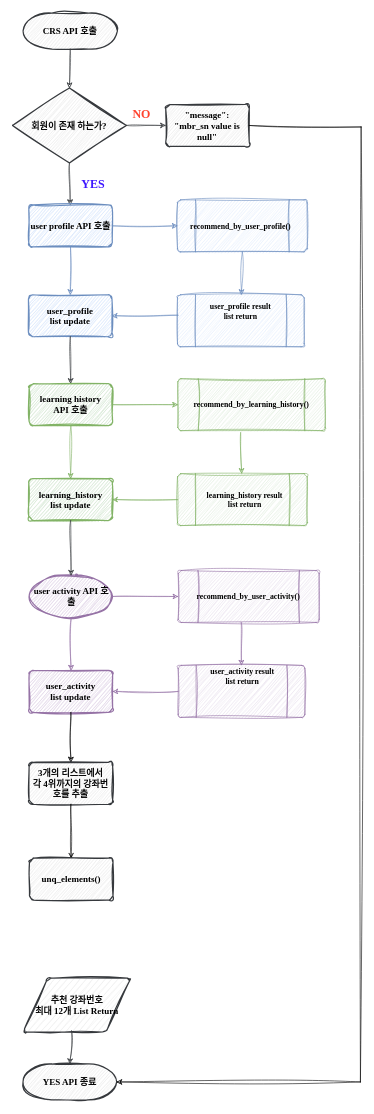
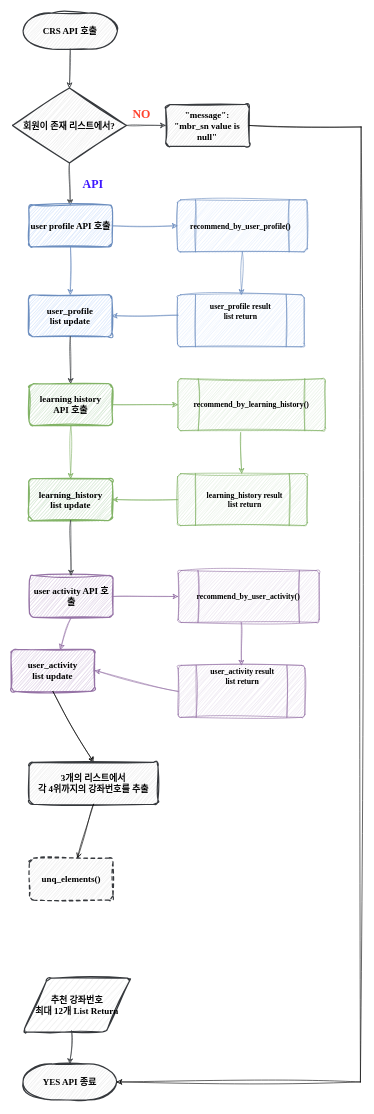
- <mxCell id="4" value="회원이 존재 하는가?" style="strokeWidth=2;html=1;shape=mxgraph.flowchart.decision;whiteSpace=wrap;sketch=1;hachureGap=4;jiggle=2;curveFitting=1;fontFamily=나눔손글씨 부장님 눈치체;fillColor=#eeeeee;strokeColor=#36393d;fontSize=15;fontStyle=1" vertex="1" parent="1"><mxGeometry x="20.44" y="145" width="190" height="125" as="geometry" /></mxCell>
+ <mxCell id="4" value="회원이 존재 리스트에서?" style="strokeWidth=2;html=1;shape=mxgraph.flowchart.decision;whiteSpace=wrap;sketch=1;hachureGap=4;jiggle=2;curveFitting=1;fontFamily=나눔손글씨 부장님 눈치체;fillColor=#eeeeee;strokeColor=#36393d;fontSize=15;fontStyle=1" vertex="1" parent="1"><mxGeometry x="20.44" y="145" width="190" height="125" as="geometry" /></mxCell>
- <mxCell id="7" value="YES" style="text;html=1;align=center;verticalAlign=middle;whiteSpace=wrap;rounded=0;fontFamily=나눔손글씨 부장님 눈치체;fontSize=20;fillColor=none;fontStyle=1;fontColor=#3E17FF;" vertex="1" parent="1"><mxGeometry x="125.13" y="290" width="60" height="30" as="geometry" /></mxCell>
+ <mxCell id="7" value="API" style="text;html=1;align=center;verticalAlign=middle;whiteSpace=wrap;rounded=0;fontFamily=나눔손글씨 부장님 눈치체;fontSize=20;fillColor=none;fontStyle=1;fontColor=#3E17FF;" vertex="1" parent="1"><mxGeometry x="125.13" y="290" width="60" height="30" as="geometry" /></mxCell>
- <mxCell id="36" value="user activity API 호출" style="ellipse;whiteSpace=wrap;html=1;absoluteArcSize=1;arcSize=14;strokeWidth=2;sketch=1;hachureGap=4;jiggle=2;curveFitting=1;fontFamily=나눔손글씨 부장님 눈치체;fillColor=#e1d5e7;strokeColor=#9673a6;fontSize=15;fontStyle=1;" vertex="1" parent="1"><mxGeometry x="48.66" y="958.37" width="139.38" height="70" as="geometry" /></mxCell>
+ <mxCell id="36" value="user activity API 호출" style="rounded=1;whiteSpace=wrap;html=1;absoluteArcSize=1;arcSize=14;strokeWidth=2;sketch=1;hachureGap=4;jiggle=2;curveFitting=1;fontFamily=나눔손글씨 부장님 눈치체;fillColor=#e1d5e7;strokeColor=#9673a6;fontSize=15;fontStyle=1" vertex="1" parent="1"><mxGeometry x="48.66" y="958.37" width="139.38" height="70" as="geometry" /></mxCell>
- <mxCell id="42" value="&lt;div style=&quot;font-size: 15px;&quot;&gt;user_&lt;span style=&quot;background-color: initial;&quot;&gt;activity&lt;/span&gt;&lt;/div&gt;&lt;div style=&quot;font-size: 15px;&quot;&gt;list update&lt;/div&gt;" style="rounded=1;whiteSpace=wrap;html=1;absoluteArcSize=1;arcSize=14;strokeWidth=2;sketch=1;hachureGap=4;jiggle=2;curveFitting=1;fontFamily=나눔손글씨 부장님 눈치체;fillColor=#e1d5e7;strokeColor=#9673a6;fontSize=15;fontStyle=1" vertex="1" parent="1"><mxGeometry x="48.08" y="1116.73" width="139.38" height="70" as="geometry" /></mxCell>
+ <mxCell id="42" value="&lt;div style=&quot;font-size: 15px;&quot;&gt;user_&lt;span style=&quot;background-color: initial;&quot;&gt;activity&lt;/span&gt;&lt;/div&gt;&lt;div style=&quot;font-size: 15px;&quot;&gt;list update&lt;/div&gt;" style="rounded=1;whiteSpace=wrap;html=1;absoluteArcSize=1;arcSize=14;strokeWidth=2;sketch=1;hachureGap=4;jiggle=2;curveFitting=1;fontFamily=나눔손글씨 부장님 눈치체;fillColor=#e1d5e7;strokeColor=#9673a6;fontSize=15;fontStyle=1" vertex="1" parent="1"><mxGeometry x="18.08" y="1081.73" width="139.38" height="70" as="geometry" /></mxCell>
- <mxCell id="46" value="3개의 리스트에서&lt;div&gt;각 4위까지의 강좌번호를 추출&lt;/div&gt;" style="rounded=1;whiteSpace=wrap;html=1;absoluteArcSize=1;arcSize=14;strokeWidth=2;sketch=1;hachureGap=4;jiggle=2;curveFitting=1;fontFamily=나눔손글씨 부장님 눈치체;fillColor=#eeeeee;strokeColor=#36393d;fontSize=15;fontStyle=1" vertex="1" parent="1"><mxGeometry x="48.08" y="1270" width="139.38" height="70" as="geometry" /></mxCell>
+ <mxCell id="46" value="3개의 리스트에서&lt;div&gt;각 4위까지의 강좌번호를 추출&lt;/div&gt;" style="rounded=1;whiteSpace=wrap;html=1;absoluteArcSize=1;arcSize=14;strokeWidth=2;sketch=1;hachureGap=4;jiggle=2;curveFitting=1;fontFamily=나눔손글씨 부장님 눈치체;fillColor=#eeeeee;strokeColor=#36393d;fontSize=15;fontStyle=1" vertex="1" parent="1"><mxGeometry x="48.08" y="1270" width="215" height="70" as="geometry" /></mxCell>
- <mxCell id="48" value="unq_elements()" style="rounded=1;whiteSpace=wrap;html=1;absoluteArcSize=1;arcSize=14;strokeWidth=2;sketch=1;hachureGap=4;jiggle=2;curveFitting=1;fontFamily=나눔손글씨 부장님 눈치체;fillColor=#eeeeee;strokeColor=#36393d;fontSize=15;fontStyle=1" vertex="1" parent="1"><mxGeometry x="48.66" y="1430" width="139.38" height="70" as="geometry" /></mxCell>
+ <mxCell id="48" value="unq_elements()" style="rounded=1;whiteSpace=wrap;html=1;absoluteArcSize=1;arcSize=14;strokeWidth=2;sketch=1;hachureGap=4;jiggle=2;curveFitting=1;fontFamily=나눔손글씨 부장님 눈치체;fillColor=#eeeeee;strokeColor=#36393d;fontSize=15;fontStyle=1;dashed=1;" vertex="1" parent="1"><mxGeometry x="48.66" y="1430" width="139.38" height="70" as="geometry" /></mxCell>
